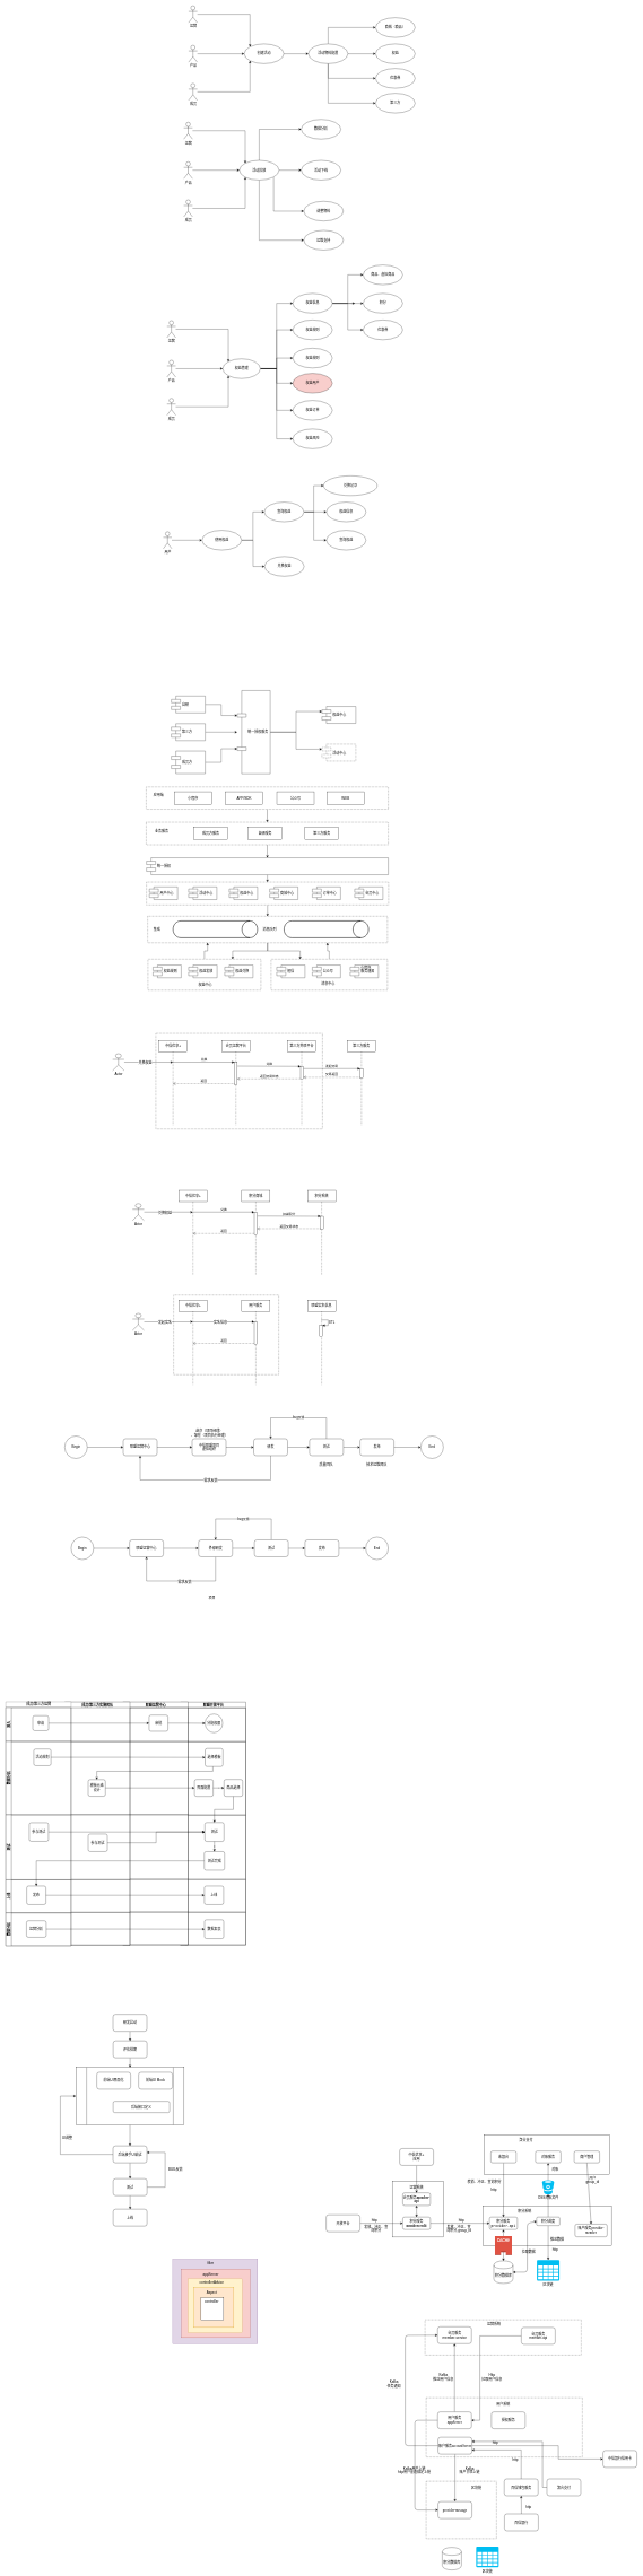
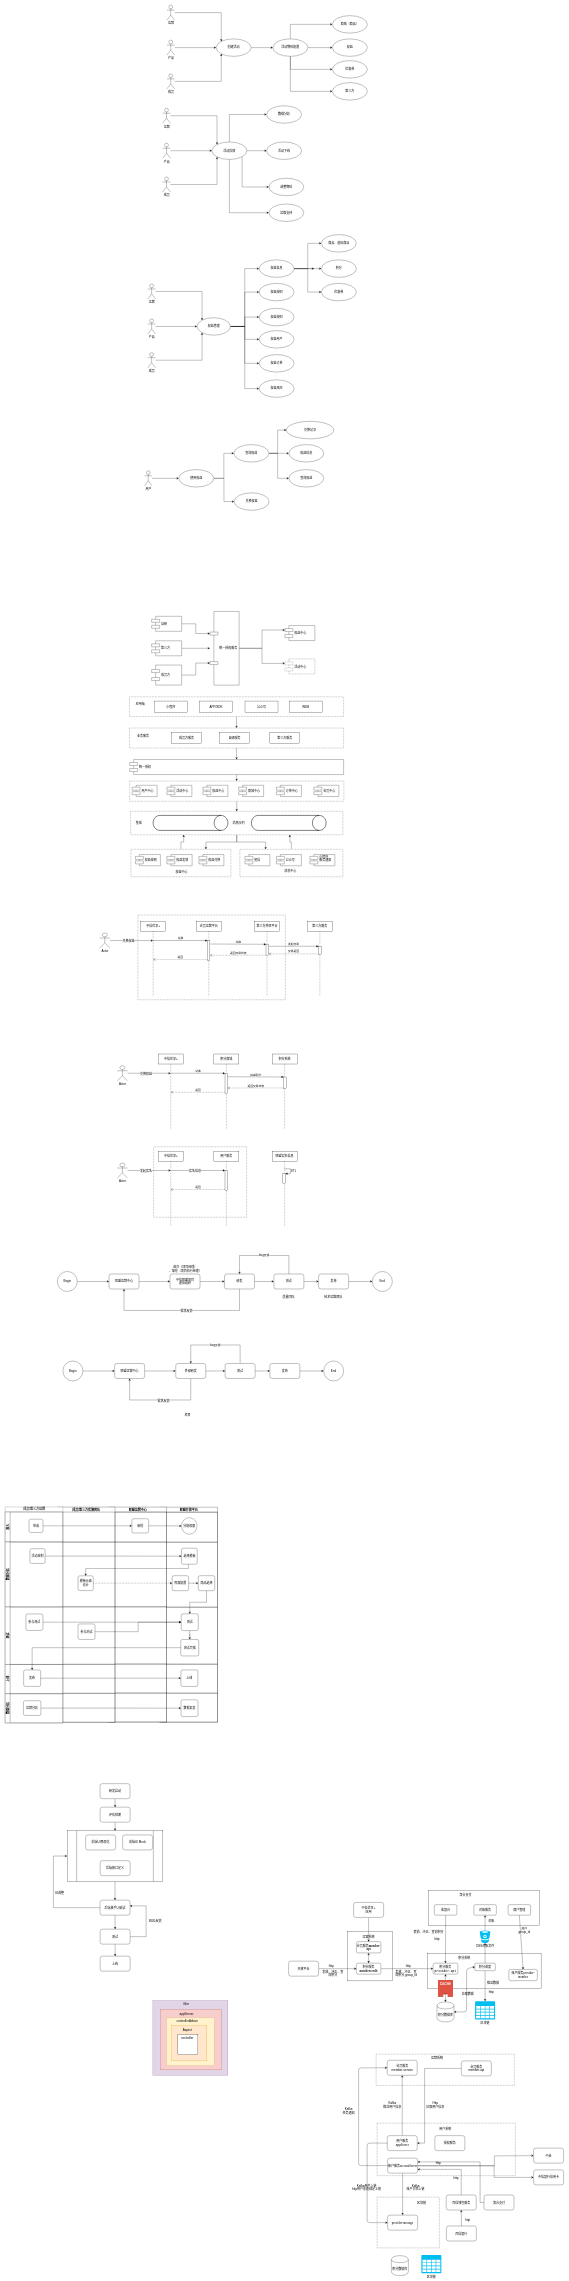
- <mxCell id="108" value="权益用户" style="ellipse;whiteSpace=wrap;html=1;fillColor=#f8cecc;" parent="1" vertex="1"><mxGeometry x="1036" y="1322" width="140" height="70" as="geometry" /></mxCell>
+ <mxCell id="108" value="权益用户" style="ellipse;whiteSpace=wrap;html=1;" parent="1" vertex="1"><mxGeometry x="1036" y="1322" width="140" height="70" as="geometry" /></mxCell>
- <mxCell id="238" style="edgeStyle=orthogonalEdgeStyle;rounded=0;orthogonalLoop=1;jettySize=auto;html=1;strokeWidth=1;" parent="1" source="231" target="10" edge="1"><mxGeometry relative="1" as="geometry" /></mxCell>
+ <mxCell id="238" style="edgeStyle=orthogonalEdgeStyle;rounded=0;orthogonalLoop=1;jettySize=auto;html=1;strokeWidth=1;dashed=1;" parent="1" source="231" target="10" edge="1"><mxGeometry relative="1" as="geometry" /></mxCell>
- <mxCell id="262" value="后端接口定义" style="rounded=1;whiteSpace=wrap;html=1;" parent="1" vertex="1"><mxGeometry x="400" y="7443" width="200" height="40" as="geometry" /></mxCell>
+ <mxCell id="262" value="后端接口定义" style="rounded=1;whiteSpace=wrap;html=1;" parent="1" vertex="1"><mxGeometry x="400" y="7443" width="120" height="60" as="geometry" /></mxCell>
+ <mxCell id="336" style="edgeStyle=orthogonalEdgeStyle;rounded=0;orthogonalLoop=1;jettySize=auto;html=1;entryX=0;entryY=0.5;entryDx=0;entryDy=0;startArrow=none;startFill=0;endArrow=classic;endFill=1;" edge="1" parent="1" source="338" target="342"><mxGeometry relative="1" as="geometry"><Array as="points"><mxPoint x="1977" y="8664" /><mxPoint x="1977" y="8624" /></Array></mxGeometry></mxCell>
+ <mxCell id="342" value="中金" style="rounded=1;whiteSpace=wrap;html=1;" vertex="1" parent="1"><mxGeometry x="2134" y="8593" width="120" height="60" as="geometry" /></mxCell>
